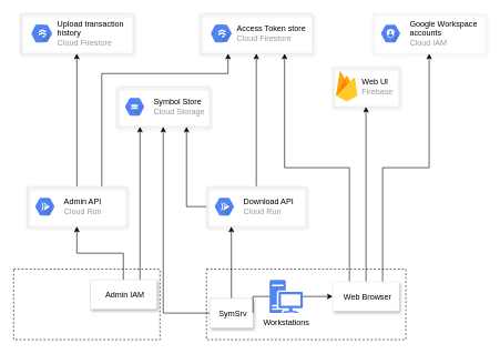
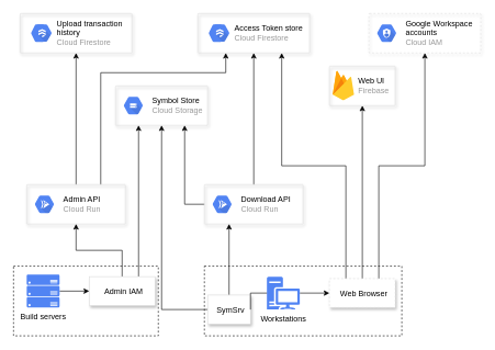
+ <mxCell id="5" value="Build servers" style="verticalLabelPosition=bottom;html=1;verticalAlign=top;align=center;strokeColor=none;fillColor=#5184F3;shape=mxgraph.azure.server_rack;" parent="1" vertex="1"><mxGeometry x="40" y="417" width="50" height="50" as="geometry" /></mxCell>
+ <mxCell id="4" style="edgeStyle=orthogonalEdgeStyle;rounded=0;orthogonalLoop=1;jettySize=auto;html=1;exitX=1;exitY=0.5;exitDx=0;exitDy=0;exitPerimeter=0;entryX=0;entryY=0.5;entryDx=0;entryDy=0;" edge="1" parent="1" source="5" target="29"><mxGeometry relative="1" as="geometry" /></mxCell>
